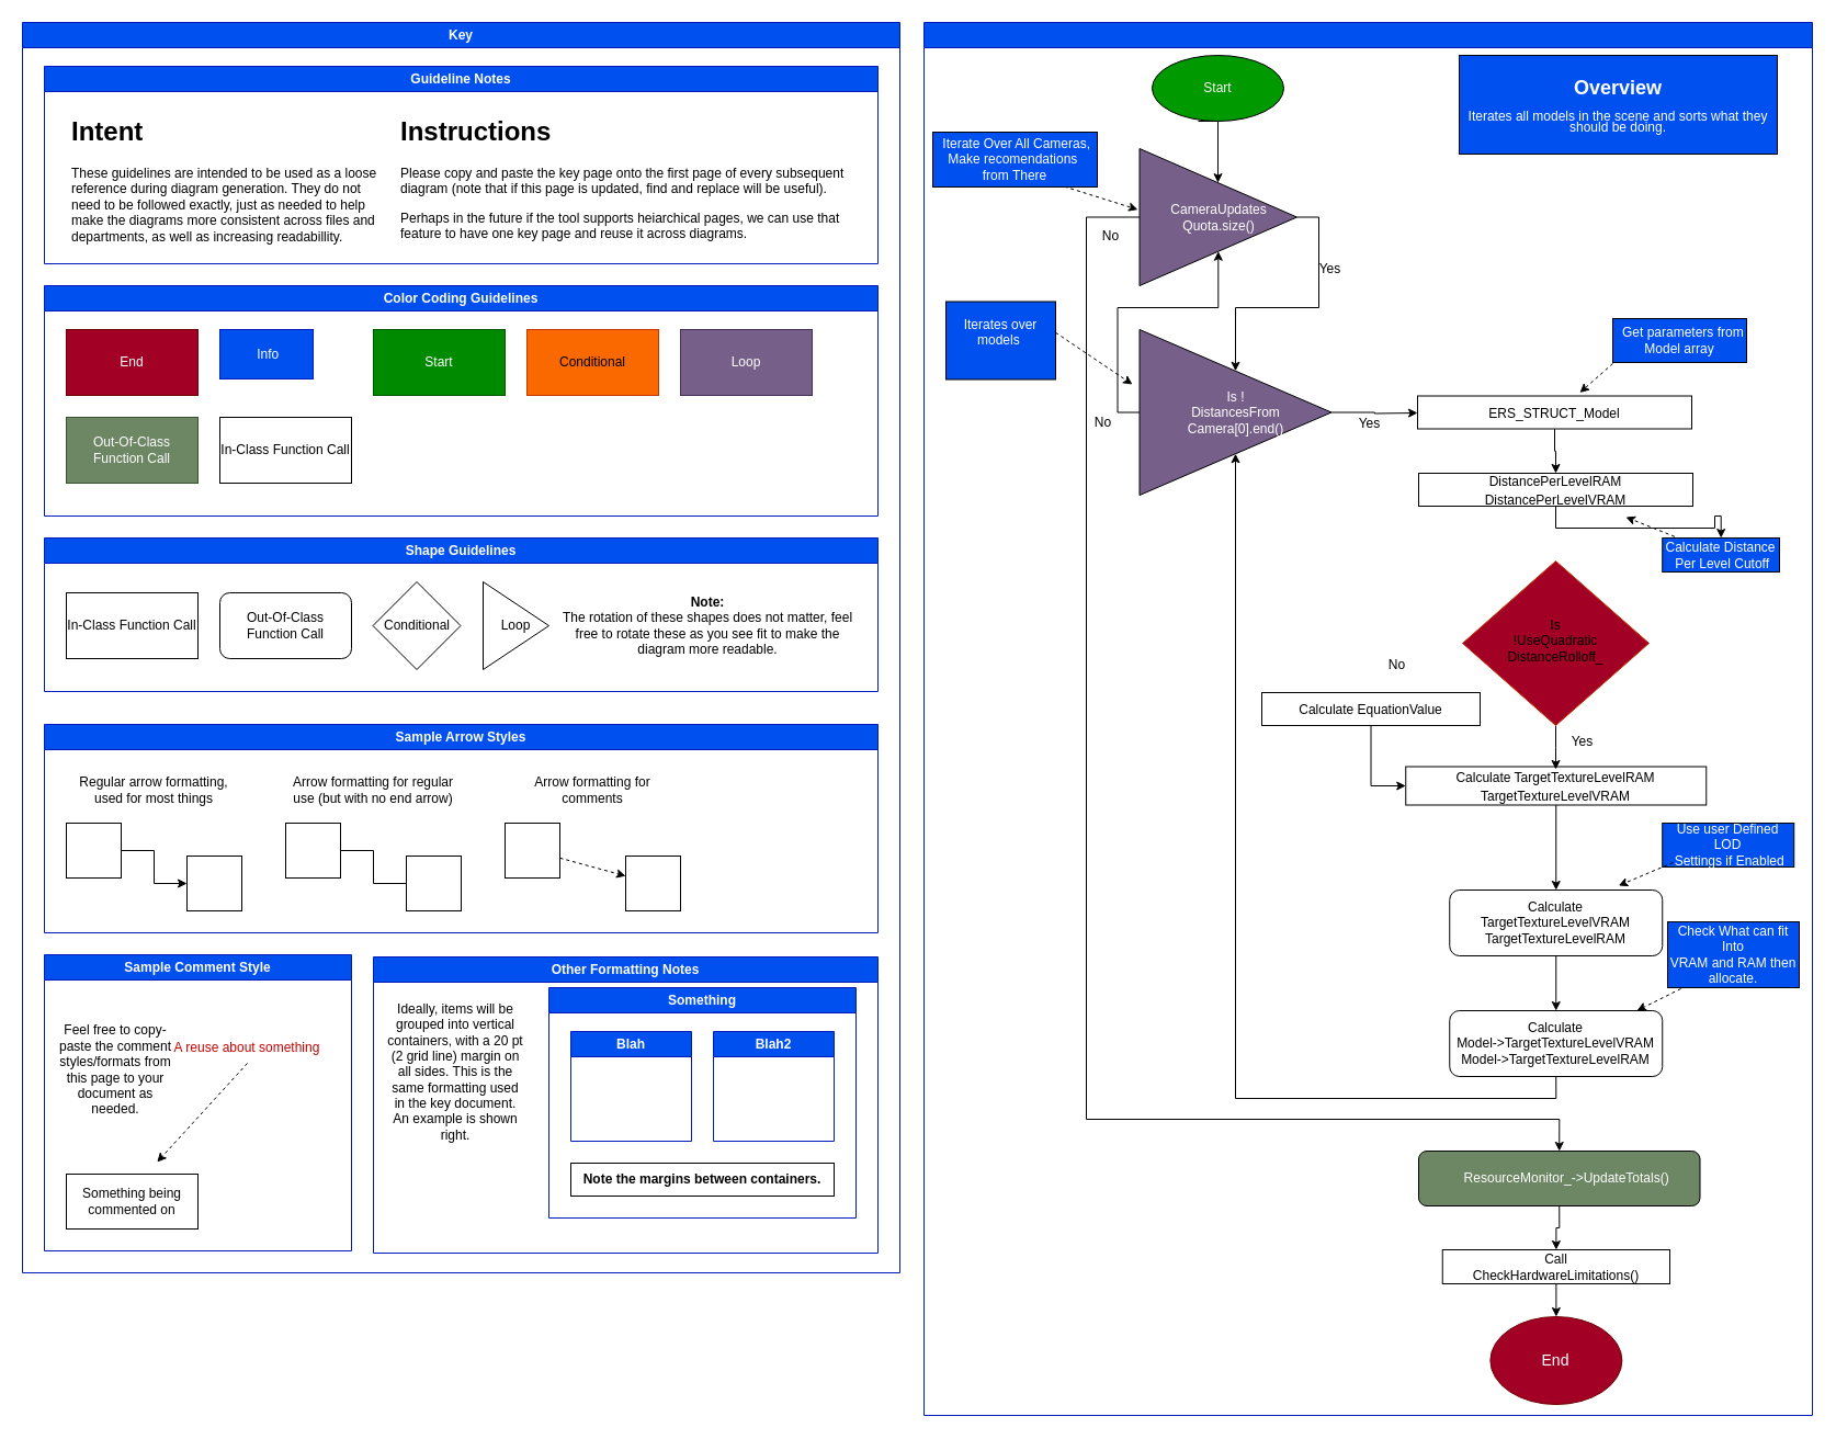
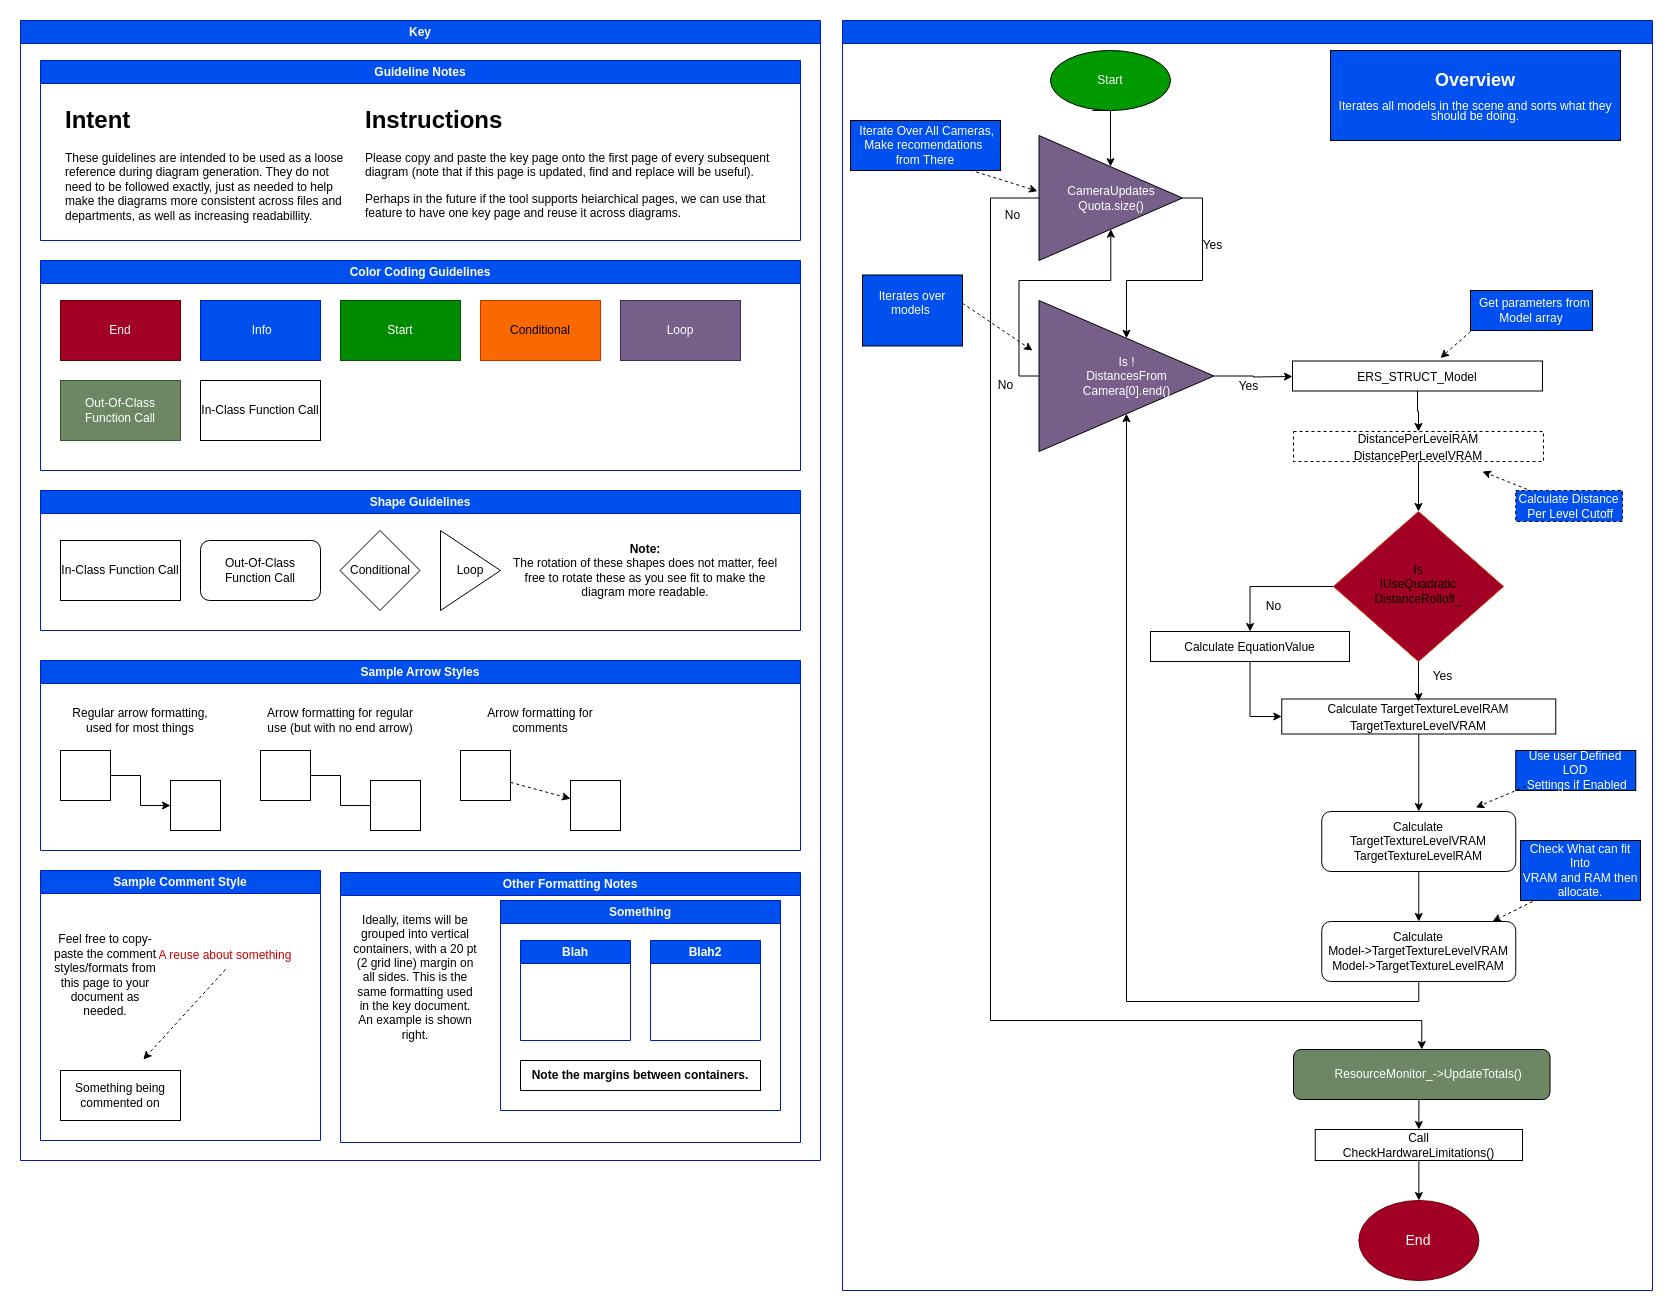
- <mxCell id="55" value="&amp;nbsp;Info" style="rounded=0;whiteSpace=wrap;html=1;fontColor=#ffffff;fillColor=#0050EF;strokeColor=#001DBC;" parent="53" vertex="1"><mxGeometry x="160" y="40" width="85" height="45" as="geometry" /></mxCell>
+ <mxCell id="55" value="&amp;nbsp;Info" style="rounded=0;whiteSpace=wrap;html=1;fontColor=#ffffff;fillColor=#0050EF;strokeColor=#001DBC;" parent="53" vertex="1"><mxGeometry x="160" y="40" width="120" height="60" as="geometry" /></mxCell>
- <mxCell id="29" value="&lt;font style=&quot;font-size: 12px;&quot;&gt;DistancePerLevelRAM&lt;br&gt;DistancePerLevelVRAM&lt;/font&gt;" style="rounded=0;whiteSpace=wrap;html=1;labelBackgroundColor=none;fontSize=14;labelBorderColor=none;" parent="24" vertex="1"><mxGeometry x="254.5" y="131" width="250" height="30" as="geometry" /></mxCell>
+ <mxCell id="29" value="&lt;font style=&quot;font-size: 12px;&quot;&gt;DistancePerLevelRAM&lt;br&gt;DistancePerLevelVRAM&lt;/font&gt;" style="rounded=0;whiteSpace=wrap;html=1;labelBackgroundColor=none;fontSize=14;labelBorderColor=none;dashed=1;" parent="24" vertex="1"><mxGeometry x="254.5" y="131" width="250" height="30" as="geometry" /></mxCell>
- <mxCell id="33" style="edgeStyle=orthogonalEdgeStyle;rounded=0;orthogonalLoop=1;jettySize=auto;html=1;exitX=0.5;exitY=1;exitDx=0;exitDy=0;" parent="24" source="29" target="47" edge="1"><mxGeometry relative="1" as="geometry" /></mxCell>
+ <mxCell id="33" style="edgeStyle=orthogonalEdgeStyle;rounded=0;orthogonalLoop=1;jettySize=auto;html=1;exitX=0.5;exitY=1;exitDx=0;exitDy=0;entryX=0.5;entryY=0;entryDx=0;entryDy=0;" parent="24" source="29" target="32" edge="1"><mxGeometry relative="1" as="geometry" /></mxCell>
- <mxCell id="47" value="&lt;div style=&quot;border-color: var(--border-color);&quot;&gt;&lt;span style=&quot;border-color: var(--border-color);&quot;&gt;&lt;font style=&quot;&quot; color=&quot;#ffffff&quot;&gt;Calculate Distance&lt;br style=&quot;border-color: var(--border-color);&quot;&gt;&amp;nbsp;Per Level Cutoff&lt;/font&gt;&lt;/span&gt;&lt;br&gt;&lt;/div&gt;" style="rounded=0;whiteSpace=wrap;html=1;fillColor=#0050EF;" parent="24" vertex="1"><mxGeometry x="476.75" y="190" width="106.75" height="31" as="geometry" /></mxCell>
+ <mxCell id="47" value="&lt;div style=&quot;border-color: var(--border-color);&quot;&gt;&lt;span style=&quot;border-color: var(--border-color);&quot;&gt;&lt;font style=&quot;&quot; color=&quot;#ffffff&quot;&gt;Calculate Distance&lt;br style=&quot;border-color: var(--border-color);&quot;&gt;&amp;nbsp;Per Level Cutoff&lt;/font&gt;&lt;/span&gt;&lt;br&gt;&lt;/div&gt;" style="rounded=0;whiteSpace=wrap;html=1;fillColor=#0050EF;dashed=1;" parent="24" vertex="1"><mxGeometry x="476.75" y="190" width="106.75" height="31" as="geometry" /></mxCell>
+ <mxCell id="36" style="edgeStyle=orthogonalEdgeStyle;rounded=0;orthogonalLoop=1;jettySize=auto;html=1;exitX=0;exitY=0.5;exitDx=0;exitDy=0;entryX=0.5;entryY=0;entryDx=0;entryDy=0;" parent="24" source="32" target="35" edge="1"><mxGeometry relative="1" as="geometry" /></mxCell>
- <mxCell id="12" value="Call &lt;br&gt;CheckHardwareLimitations()" style="rounded=0;whiteSpace=wrap;html=1;" parent="2" vertex="1"><mxGeometry x="472.75" y="1119" width="207.25" height="31" as="geometry" /></mxCell>
+ <mxCell id="12" value="Call &lt;br&gt;CheckHardwareLimitations()" style="rounded=0;whiteSpace=wrap;html=1;" parent="2" vertex="1"><mxGeometry x="472.75" y="1109" width="207.25" height="31" as="geometry" /></mxCell>
